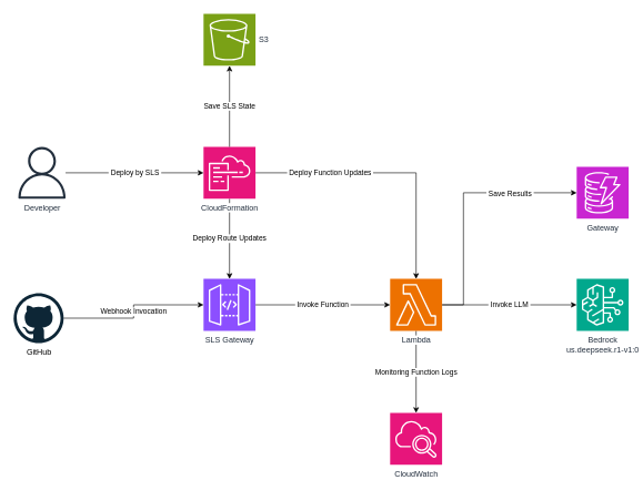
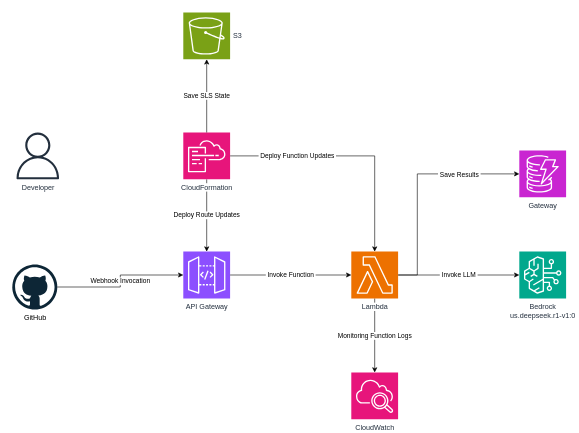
- <mxCell id="11" value="&amp;nbsp;Deploy by SLS&amp;nbsp;" style="edgeStyle=orthogonalEdgeStyle;rounded=0;orthogonalLoop=1;jettySize=auto;html=1;entryX=0;entryY=0.5;entryDx=0;entryDy=0;entryPerimeter=0;" edge="1" parent="1" source="10" target="14"><mxGeometry relative="1" as="geometry" /></mxCell>
- <mxCell id="3" value="SLS Gateway" style="sketch=0;points=[[0,0,0],[0.25,0,0],[0.5,0,0],[0.75,0,0],[1,0,0],[0,1,0],[0.25,1,0],[0.5,1,0],[0.75,1,0],[1,1,0],[0,0.25,0],[0,0.5,0],[0,0.75,0],[1,0.25,0],[1,0.5,0],[1,0.75,0]];outlineConnect=0;fontColor=#232F3E;fillColor=#8C4FFF;strokeColor=#ffffff;dashed=0;verticalLabelPosition=bottom;verticalAlign=top;align=center;html=1;fontSize=12;fontStyle=0;aspect=fixed;shape=mxgraph.aws4.resourceIcon;resIcon=mxgraph.aws4.api_gateway;" vertex="1" parent="1"><mxGeometry x="305" y="418.5" width="78" height="78" as="geometry" /></mxCell>
+ <mxCell id="3" value="API Gateway" style="sketch=0;points=[[0,0,0],[0.25,0,0],[0.5,0,0],[0.75,0,0],[1,0,0],[0,1,0],[0.25,1,0],[0.5,1,0],[0.75,1,0],[1,1,0],[0,0.25,0],[0,0.5,0],[0,0.75,0],[1,0.25,0],[1,0.5,0],[1,0.75,0]];outlineConnect=0;fontColor=#232F3E;fillColor=#8C4FFF;strokeColor=#ffffff;dashed=0;verticalLabelPosition=bottom;verticalAlign=top;align=center;html=1;fontSize=12;fontStyle=0;aspect=fixed;shape=mxgraph.aws4.resourceIcon;resIcon=mxgraph.aws4.api_gateway;" vertex="1" parent="1"><mxGeometry x="305" y="418.5" width="78" height="78" as="geometry" /></mxCell>
